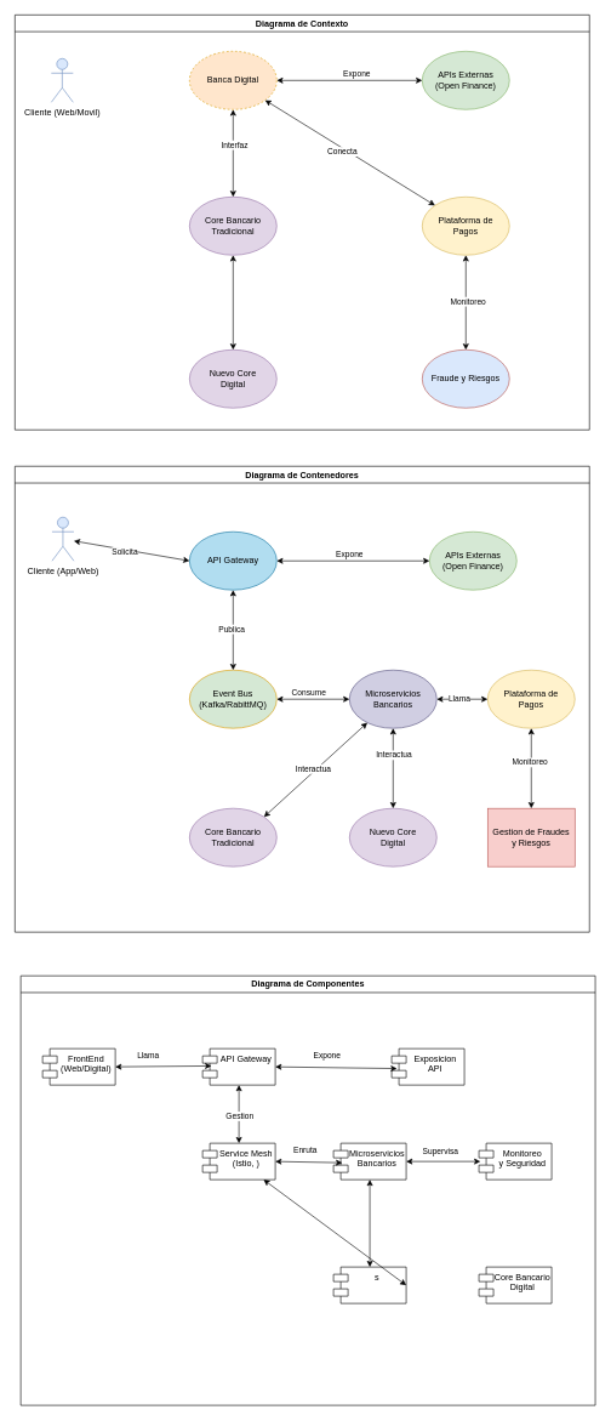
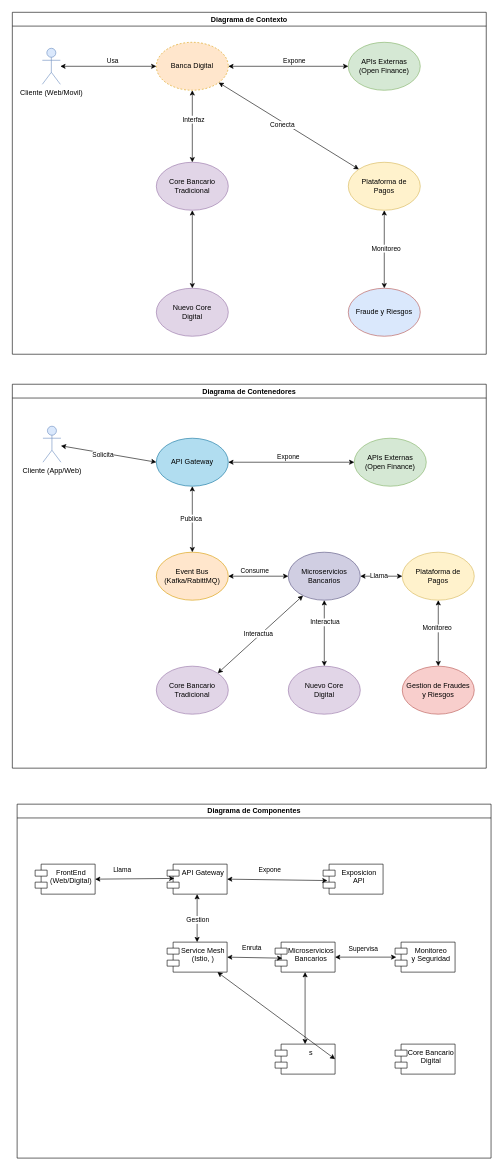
+ <mxCell id="4" value="" style="endArrow=classic;startArrow=classic;html=1;rounded=0;entryX=0;entryY=0.5;entryDx=0;entryDy=0;" edge="1" parent="1" source="2" target="3"><mxGeometry width="50" height="50" relative="1" as="geometry"><mxPoint x="200" y="330" as="sourcePoint" /><mxPoint x="250" y="280" as="targetPoint" /></mxGeometry></mxCell>
+ <mxCell id="5" value="Usa" style="edgeLabel;html=1;align=center;verticalAlign=middle;resizable=0;points=[];" vertex="1" connectable="0" parent="4"><mxGeometry x="0.075" y="2" relative="1" as="geometry"><mxPoint y="-8" as="offset" /></mxGeometry></mxCell>
- <mxCell id="27" value="Event Bus&lt;div&gt;(Kafka/RabittMQ)&lt;/div&gt;" style="ellipse;whiteSpace=wrap;html=1;fillColor=#d5e8d4;strokeColor=#d79b00;" vertex="1" parent="21"><mxGeometry x="240" y="280" width="120" height="80" as="geometry" /></mxCell>
+ <mxCell id="27" value="Event Bus&lt;div&gt;(Kafka/RabittMQ)&lt;/div&gt;" style="ellipse;whiteSpace=wrap;html=1;fillColor=#ffe6cc;strokeColor=#d79b00;" vertex="1" parent="21"><mxGeometry x="240" y="280" width="120" height="80" as="geometry" /></mxCell>
- <mxCell id="32" value="Gestion de Fraudes&lt;div&gt;y Riesgos&lt;/div&gt;" style="whiteSpace=wrap;html=1;fillColor=#f8cecc;strokeColor=#b85450;rounded=0;" vertex="1" parent="21"><mxGeometry x="650" y="470" width="120" height="80" as="geometry" /></mxCell>
+ <mxCell id="32" value="Gestion de Fraudes&lt;div&gt;y Riesgos&lt;/div&gt;" style="ellipse;whiteSpace=wrap;html=1;fillColor=#f8cecc;strokeColor=#b85450;" vertex="1" parent="21"><mxGeometry x="650" y="470" width="120" height="80" as="geometry" /></mxCell>
